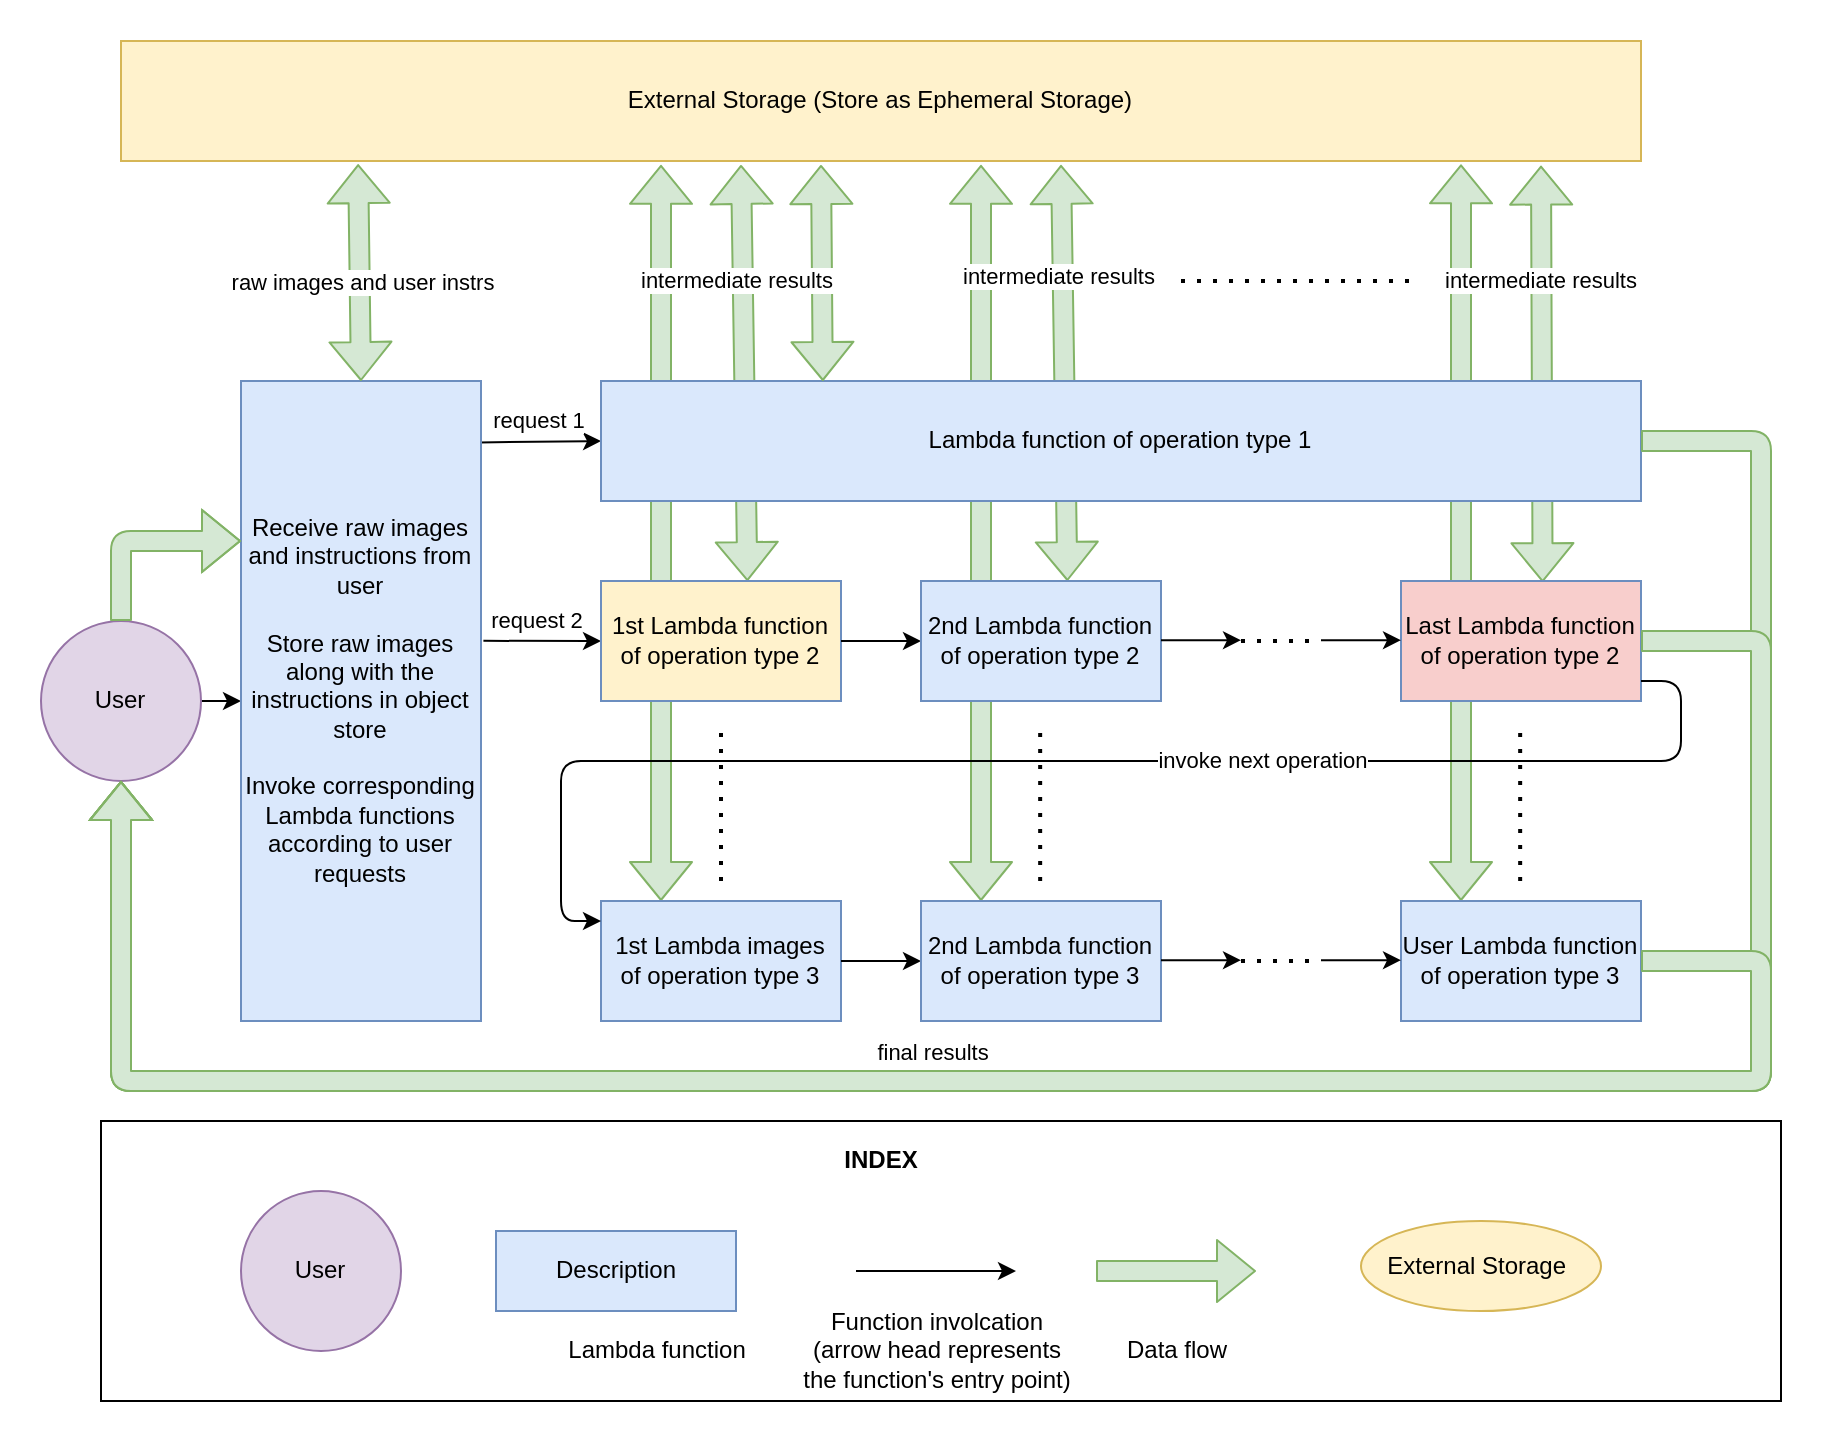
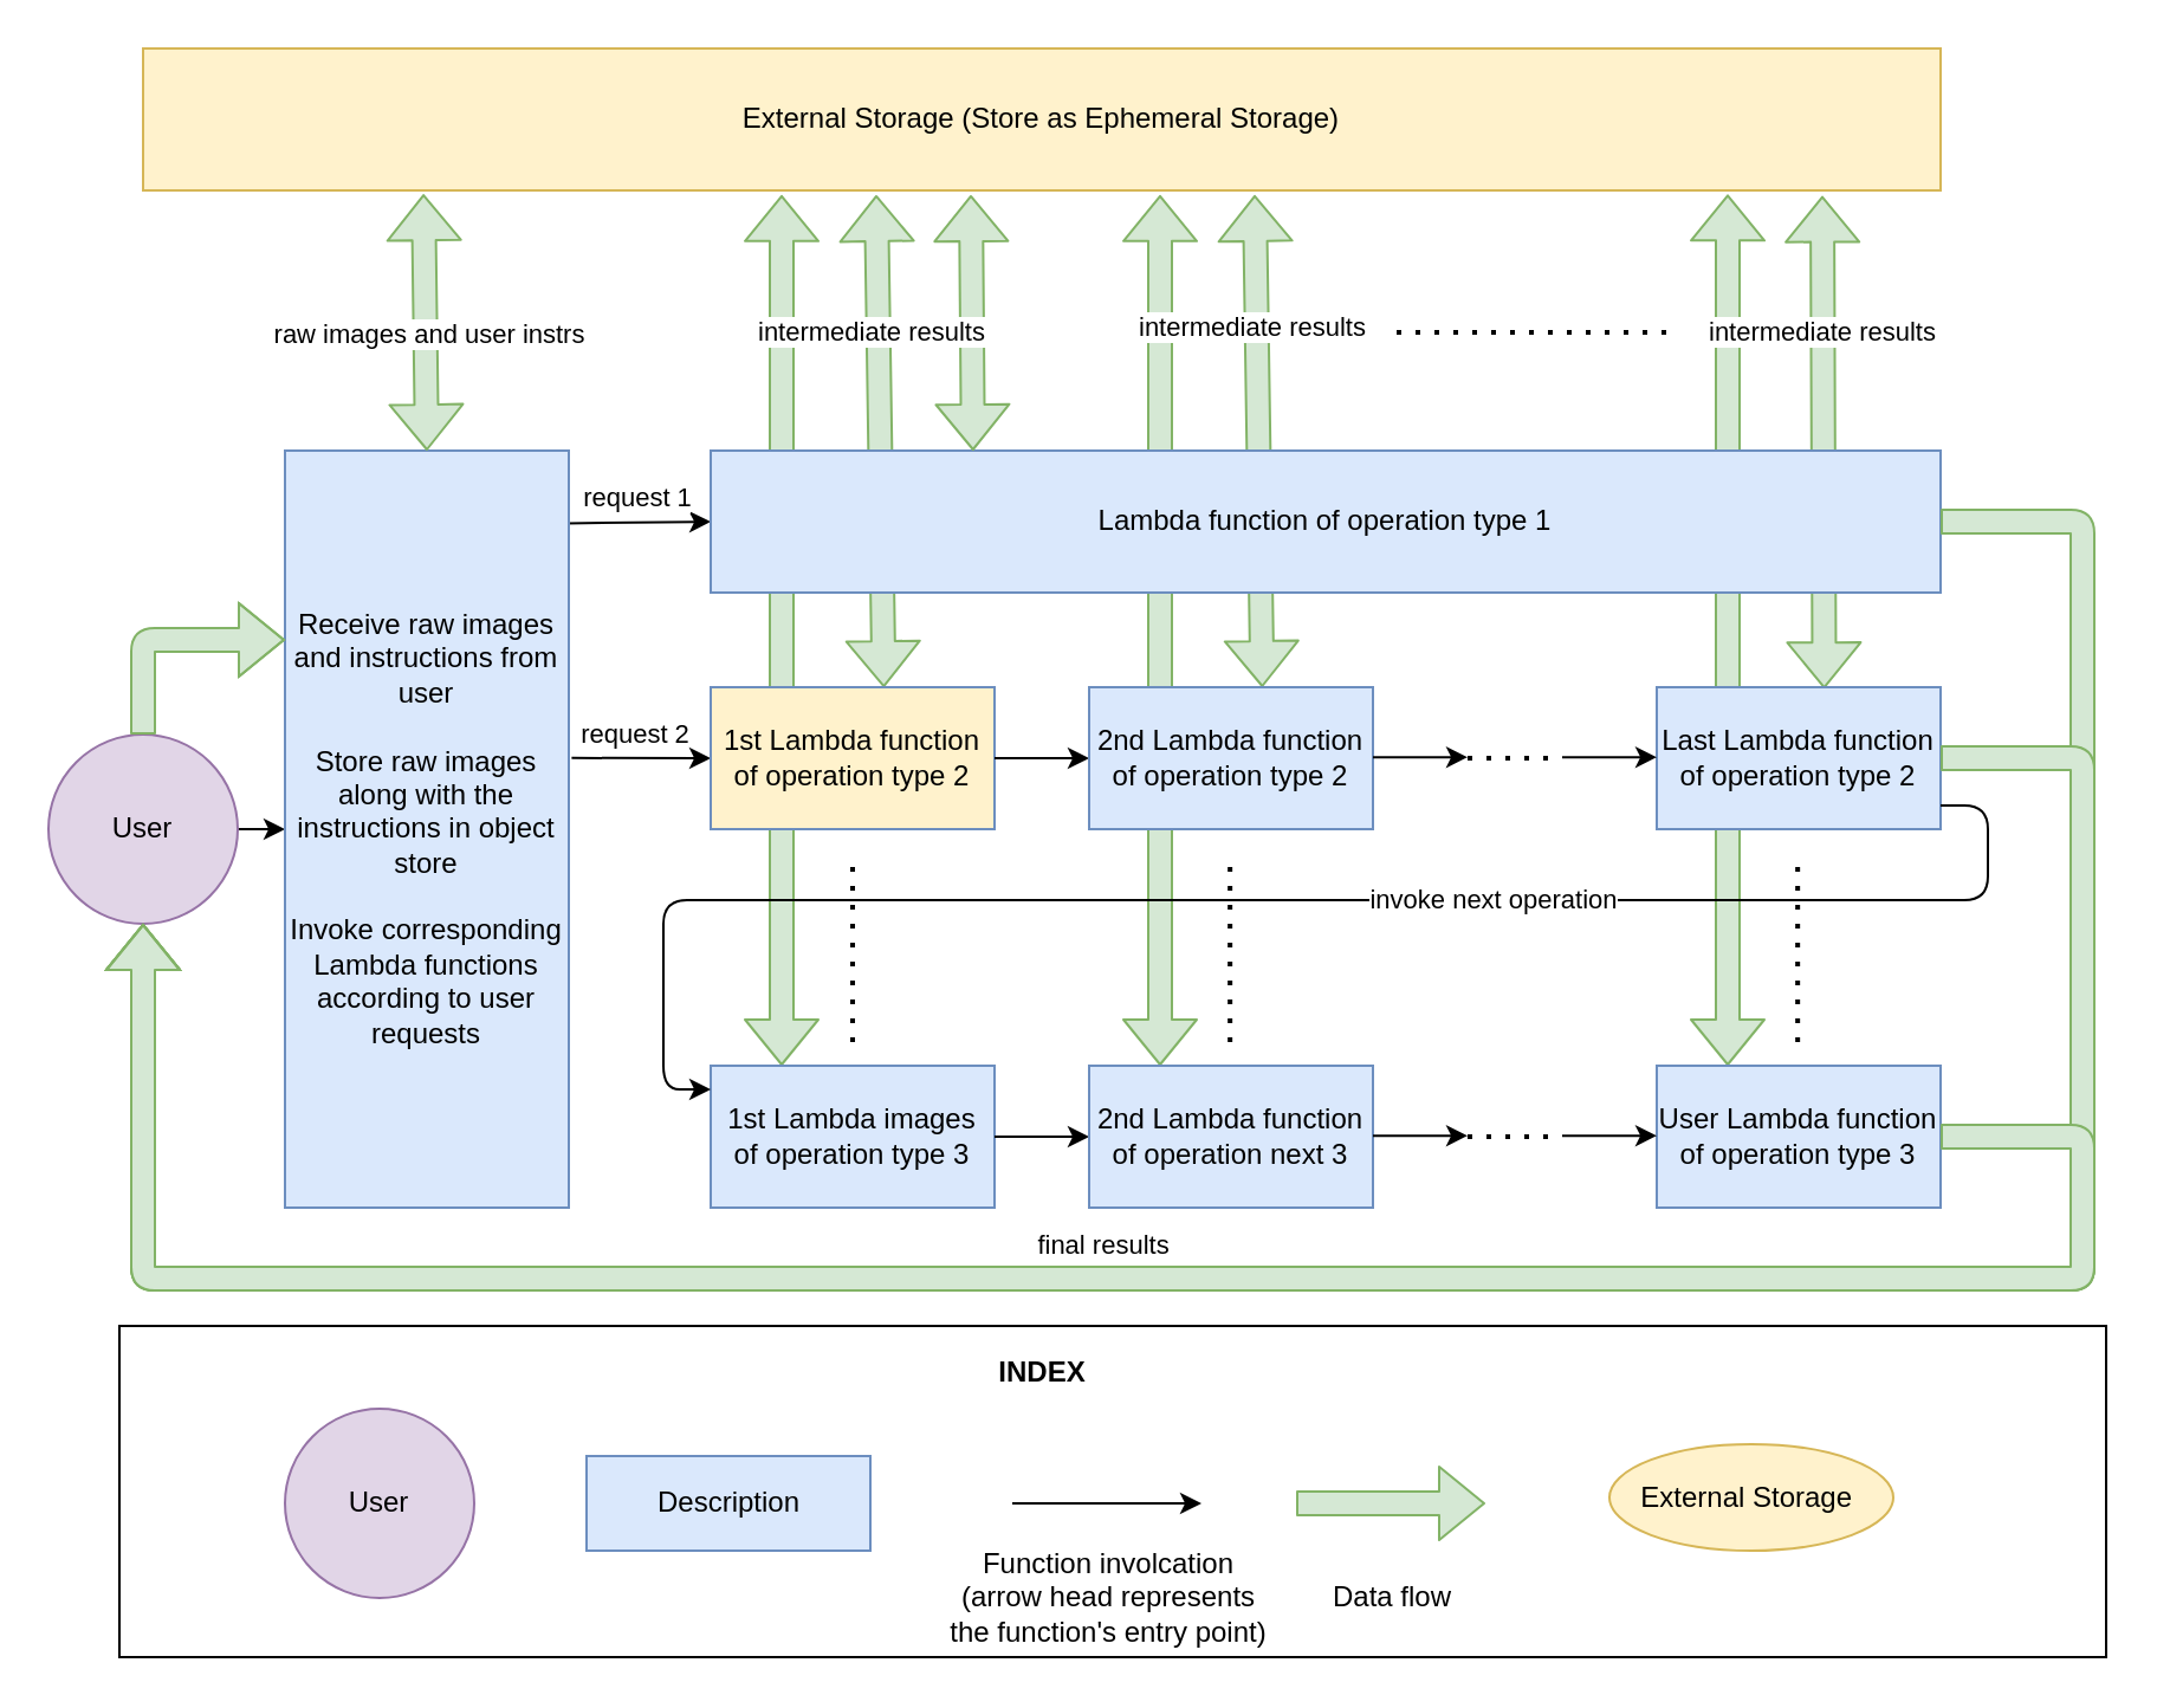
- <mxCell id="37" value="Last Lambda function of operation type 2" style="rounded=0;whiteSpace=wrap;html=1;fillColor=#f8cecc;strokeColor=#6c8ebf;" parent="1" vertex="1"><mxGeometry x="700" y="290" width="120" height="60" as="geometry" /></mxCell>
+ <mxCell id="37" value="Last Lambda function of operation type 2" style="rounded=0;whiteSpace=wrap;html=1;fillColor=#dae8fc;strokeColor=#6c8ebf;" parent="1" vertex="1"><mxGeometry x="700" y="290" width="120" height="60" as="geometry" /></mxCell>
- <mxCell id="42" value="2nd Lambda function of operation type 3" style="rounded=0;whiteSpace=wrap;html=1;fillColor=#dae8fc;strokeColor=#6c8ebf;" parent="1" vertex="1"><mxGeometry x="460" y="450" width="120" height="60" as="geometry" /></mxCell>
+ <mxCell id="42" value="2nd Lambda function of operation next 3" style="rounded=0;whiteSpace=wrap;html=1;fillColor=#dae8fc;strokeColor=#6c8ebf;" parent="1" vertex="1"><mxGeometry x="460" y="450" width="120" height="60" as="geometry" /></mxCell>
- <mxCell id="23" value="Lambda function" style="text;html=1;align=center;verticalAlign=middle;resizable=0;points=[];autosize=1;strokeColor=none;fillColor=none;" parent="1" vertex="1"><mxGeometry x="277.5" y="665" width="100" height="20" as="geometry" /></mxCell>
